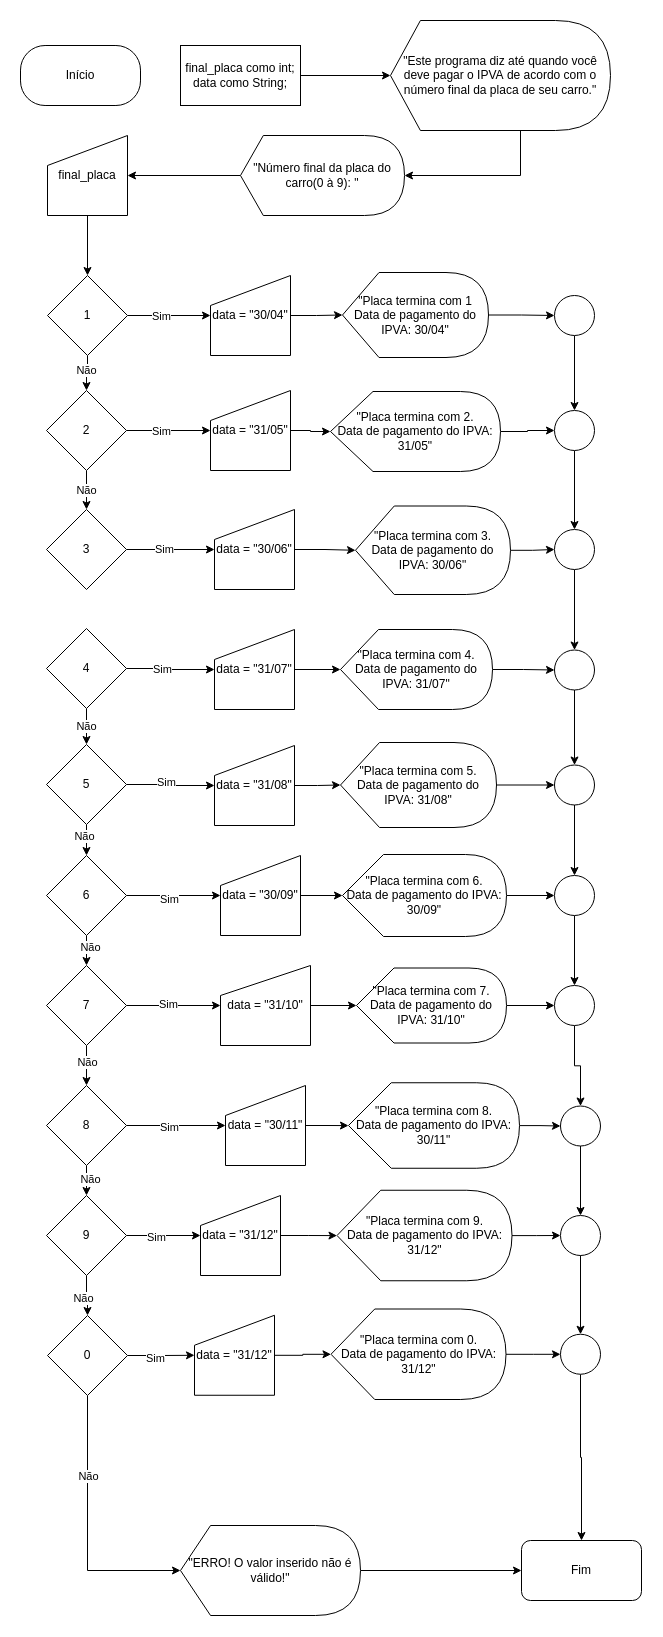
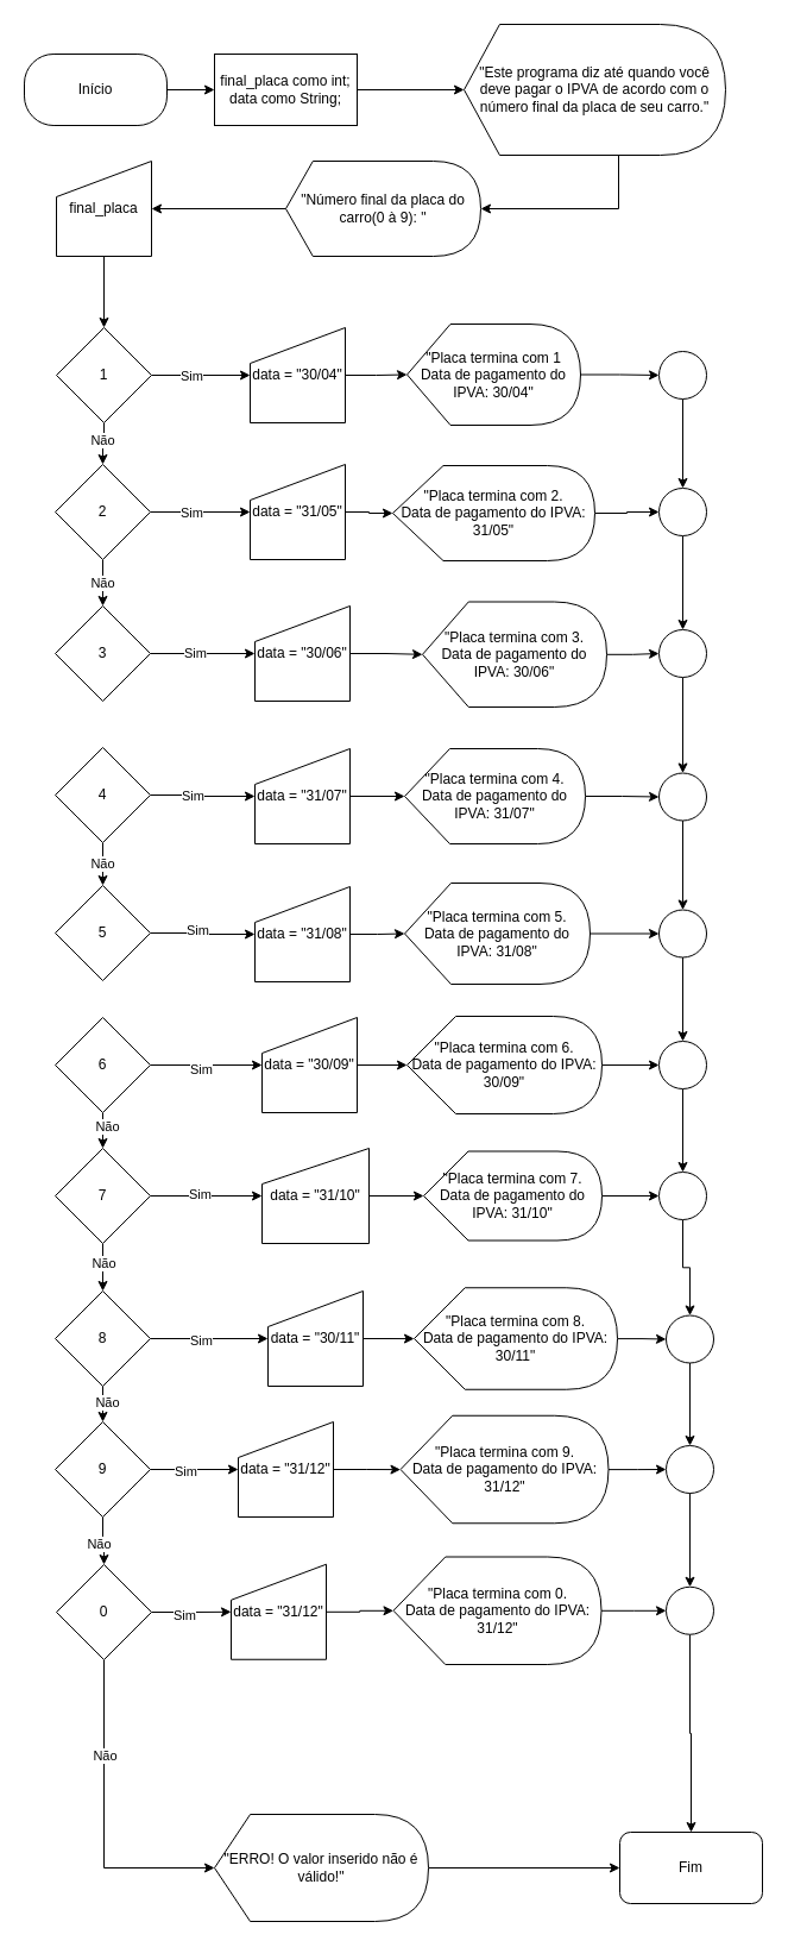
+ <mxCell id="2" value="" style="edgeStyle=orthogonalEdgeStyle;rounded=0;orthogonalLoop=1;jettySize=auto;html=1;" edge="1" parent="1" source="3" target="5"><mxGeometry relative="1" as="geometry" /></mxCell>
- <mxCell id="26" value="" style="edgeStyle=orthogonalEdgeStyle;rounded=0;orthogonalLoop=1;jettySize=auto;html=1;" edge="1" parent="1" source="30" target="98"><mxGeometry relative="1" as="geometry" /></mxCell>
- <mxCell id="27" value="Não" style="edgeLabel;html=1;align=center;verticalAlign=middle;resizable=0;points=[];" vertex="1" connectable="0" parent="26"><mxGeometry x="-0.555" y="-3" relative="1" as="geometry"><mxPoint as="offset" /></mxGeometry></mxCell>
